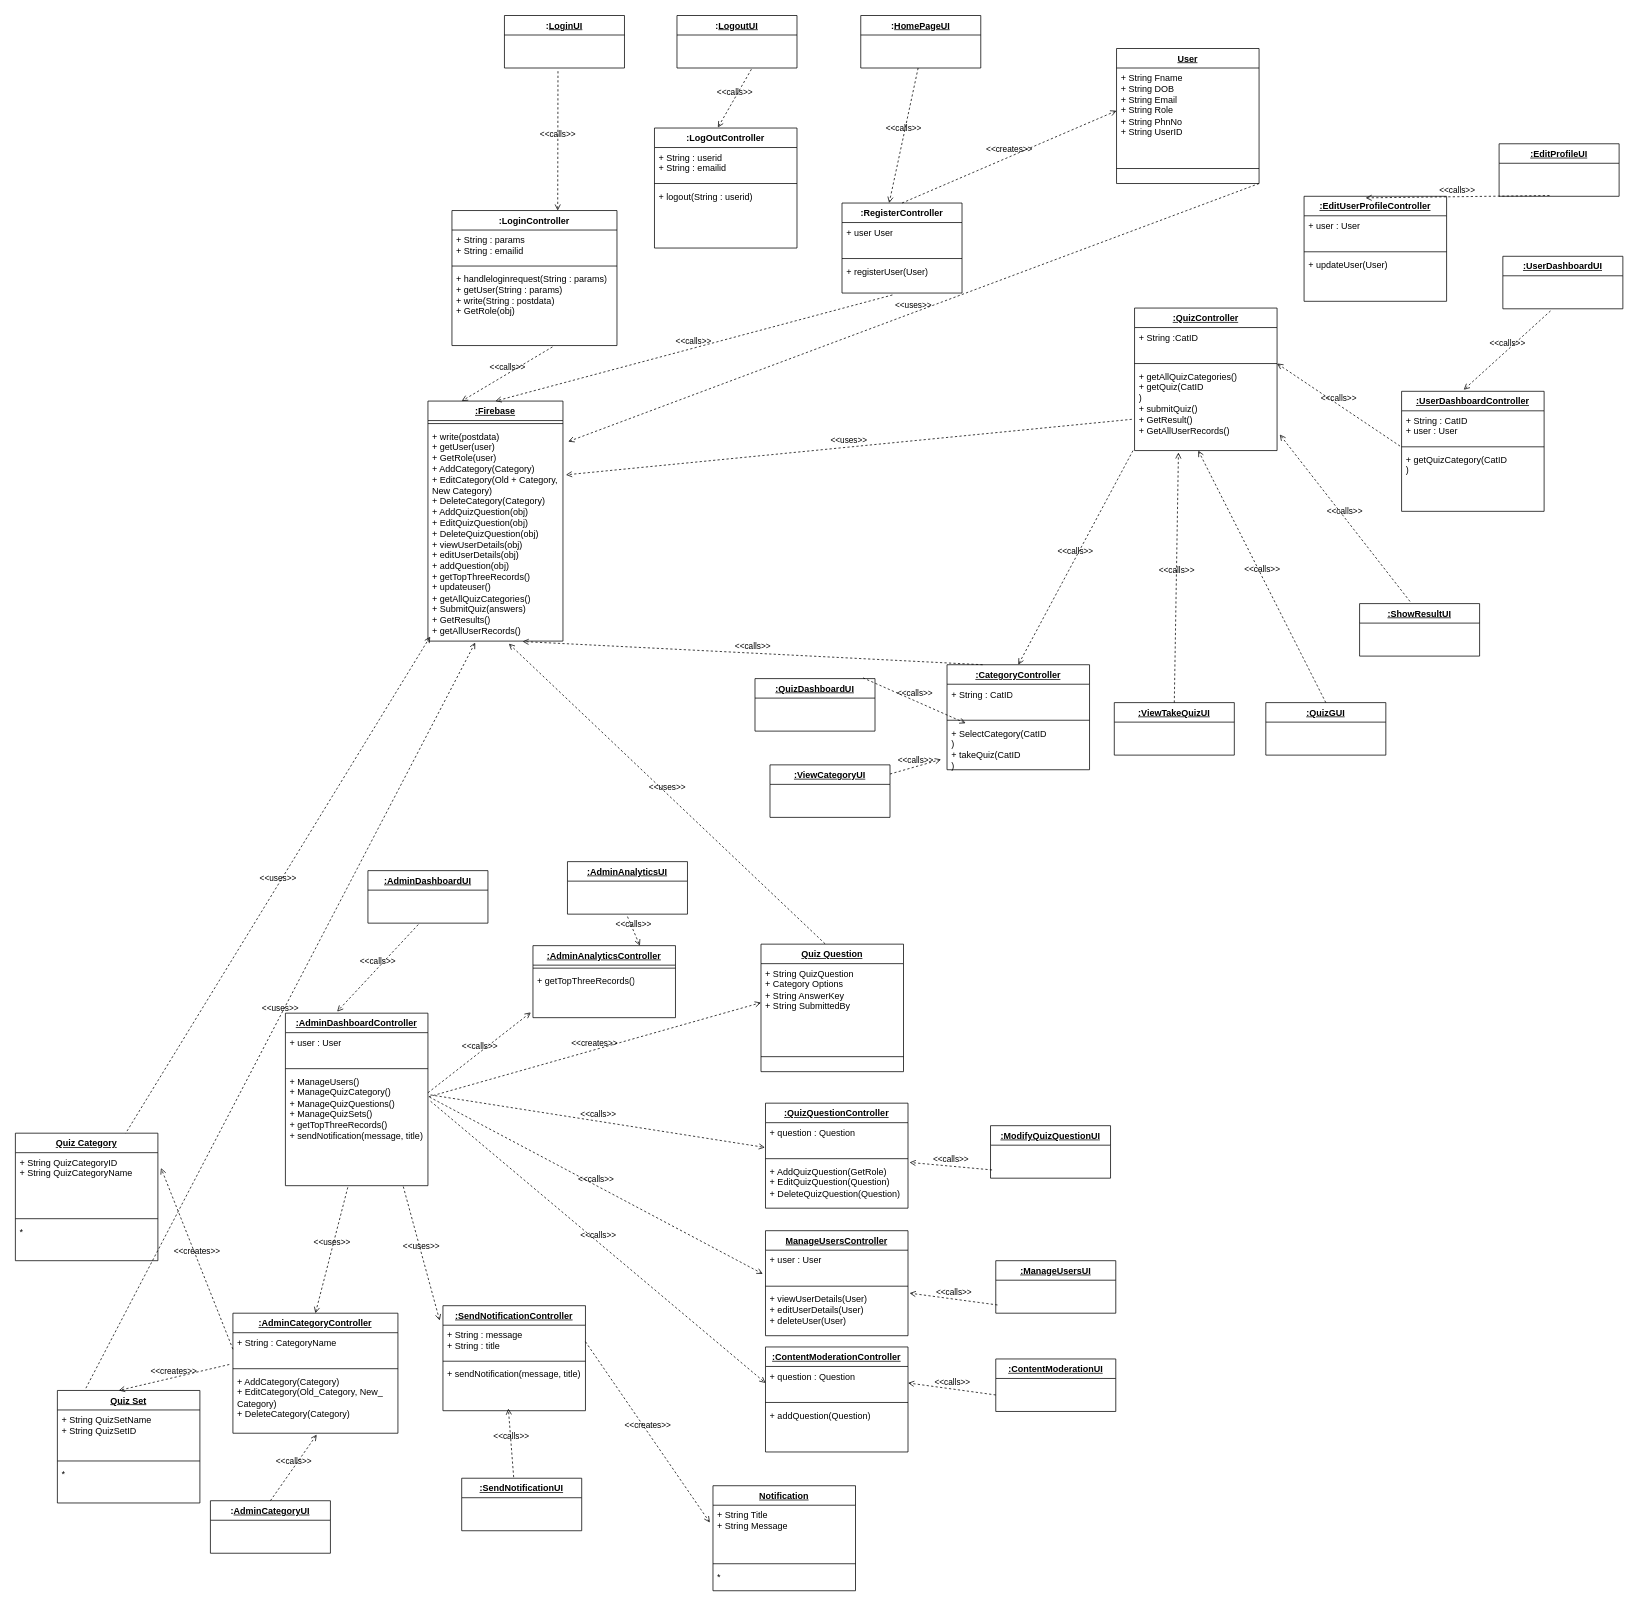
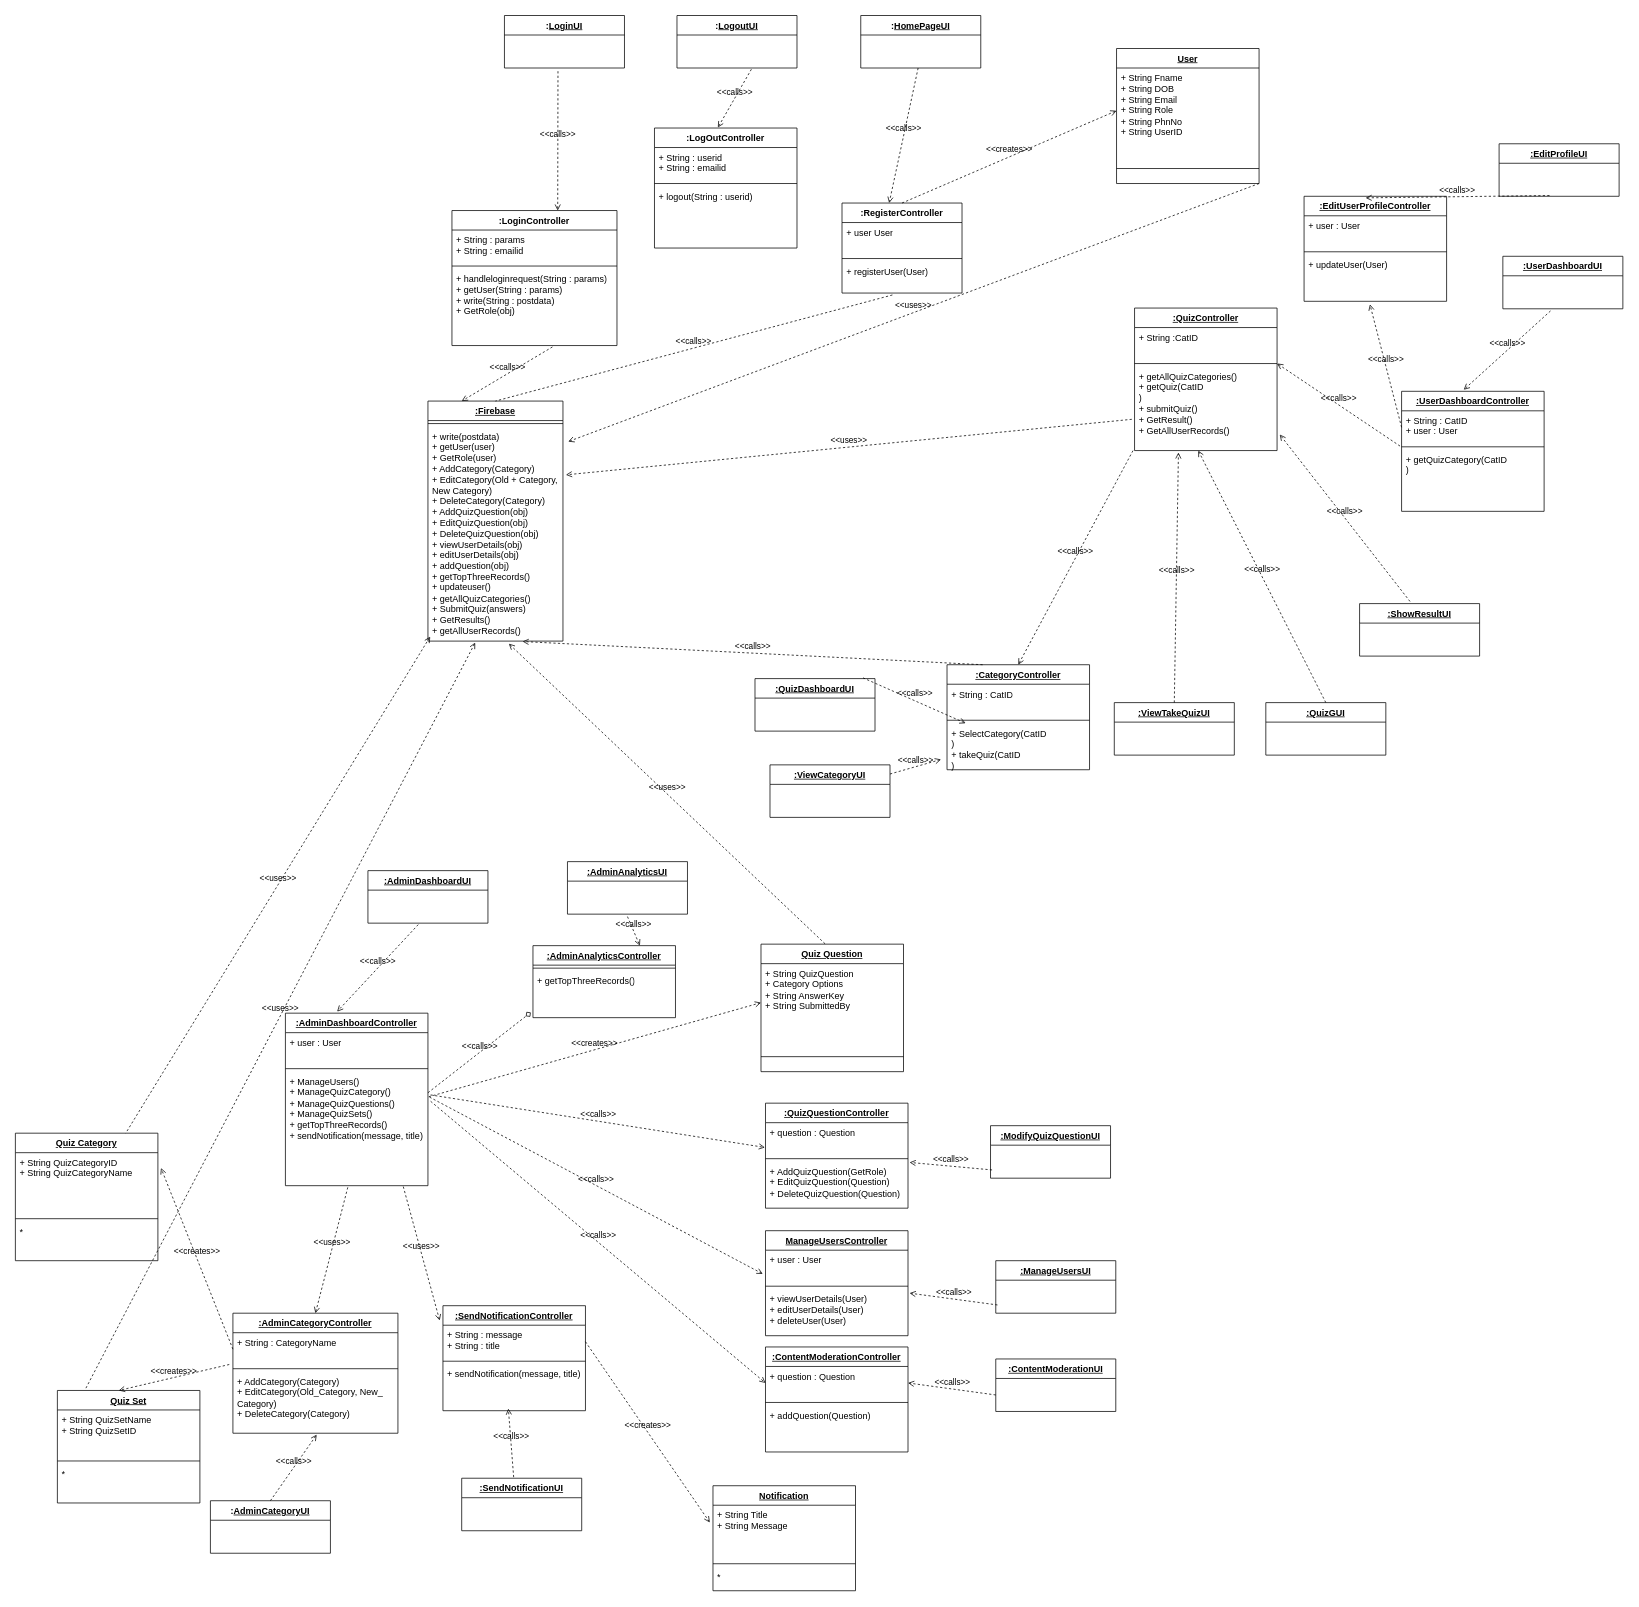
+ <mxCell id="115" value="&amp;lt;&amp;lt;calls&amp;gt;&amp;gt;" style="html=1;verticalAlign=bottom;labelBackgroundColor=none;endArrow=open;endFill=0;dashed=1;rounded=0;entryX=0.462;entryY=1.065;entryDx=0;entryDy=0;exitX=0;exitY=0.5;exitDx=0;exitDy=0;entryPerimeter=0;" parent="1" source="49" target="43" edge="1"><mxGeometry width="160" relative="1" as="geometry"><mxPoint x="1718" y="451" as="sourcePoint" /><mxPoint x="1724" y="638" as="targetPoint" /></mxGeometry></mxCell>
- <mxCell id="114" value="&amp;lt;&amp;lt;calls&amp;gt;&amp;gt;" style="html=1;verticalAlign=bottom;labelBackgroundColor=none;endArrow=open;endFill=0;dashed=1;rounded=0;entryX=0.5;entryY=0;entryDx=0;entryDy=0;exitX=0.42;exitY=1.061;exitDx=0;exitDy=0;exitPerimeter=0;" parent="1" source="8" target="2" edge="1"><mxGeometry width="160" relative="1" as="geometry"><mxPoint x="1102" y="490" as="sourcePoint" /><mxPoint x="1108" y="677" as="targetPoint" /></mxGeometry></mxCell>
+ <mxCell id="114" value="&amp;lt;&amp;lt;calls&amp;gt;&amp;gt;" style="html=1;verticalAlign=bottom;labelBackgroundColor=none;endArrow=none;endFill=0;dashed=1;rounded=0;entryX=0.5;entryY=0;entryDx=0;entryDy=0;exitX=0.42;exitY=1.061;exitDx=0;exitDy=0;exitPerimeter=0;" parent="1" source="8" target="2" edge="1"><mxGeometry width="160" relative="1" as="geometry"><mxPoint x="1102" y="490" as="sourcePoint" /><mxPoint x="1108" y="677" as="targetPoint" /></mxGeometry></mxCell>
- <mxCell id="123" value="&amp;lt;&amp;lt;calls&amp;gt;&amp;gt;" style="html=1;verticalAlign=bottom;labelBackgroundColor=none;endArrow=open;endFill=0;dashed=1;rounded=0;entryX=-0.015;entryY=0.887;entryDx=0;entryDy=0;exitX=1;exitY=0.185;exitDx=0;exitDy=0;exitPerimeter=0;entryPerimeter=0;" parent="1" source="59" target="35" edge="1"><mxGeometry width="160" relative="1" as="geometry"><mxPoint x="740" y="1430" as="sourcePoint" /><mxPoint x="673" y="1537" as="targetPoint" /></mxGeometry></mxCell>
+ <mxCell id="123" value="&amp;lt;&amp;lt;calls&amp;gt;&amp;gt;" style="html=1;verticalAlign=bottom;labelBackgroundColor=none;endArrow=diamond;endFill=0;dashed=1;rounded=0;entryX=-0.015;entryY=0.887;entryDx=0;entryDy=0;exitX=1;exitY=0.185;exitDx=0;exitDy=0;exitPerimeter=0;entryPerimeter=0;" parent="1" source="59" target="35" edge="1"><mxGeometry width="160" relative="1" as="geometry"><mxPoint x="740" y="1430" as="sourcePoint" /><mxPoint x="673" y="1537" as="targetPoint" /></mxGeometry></mxCell>
